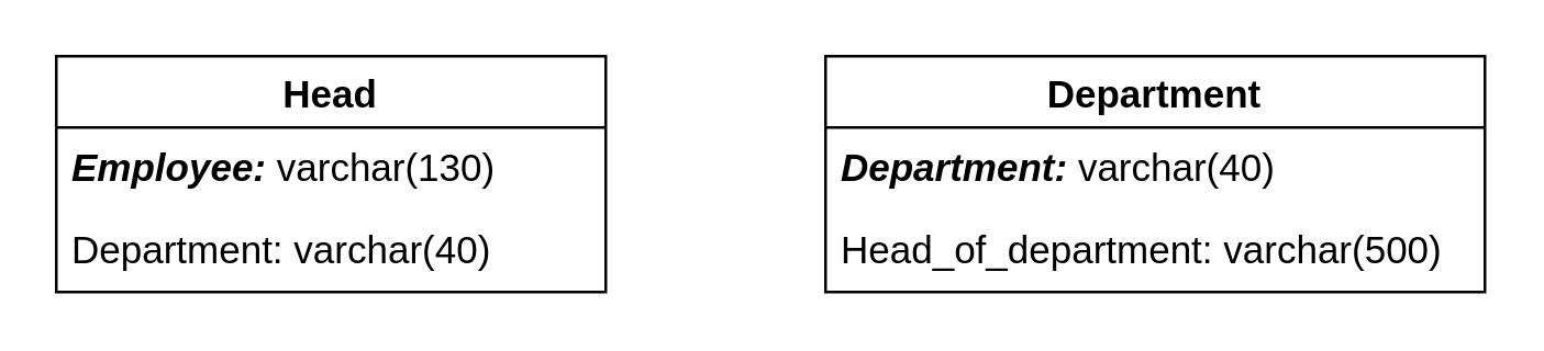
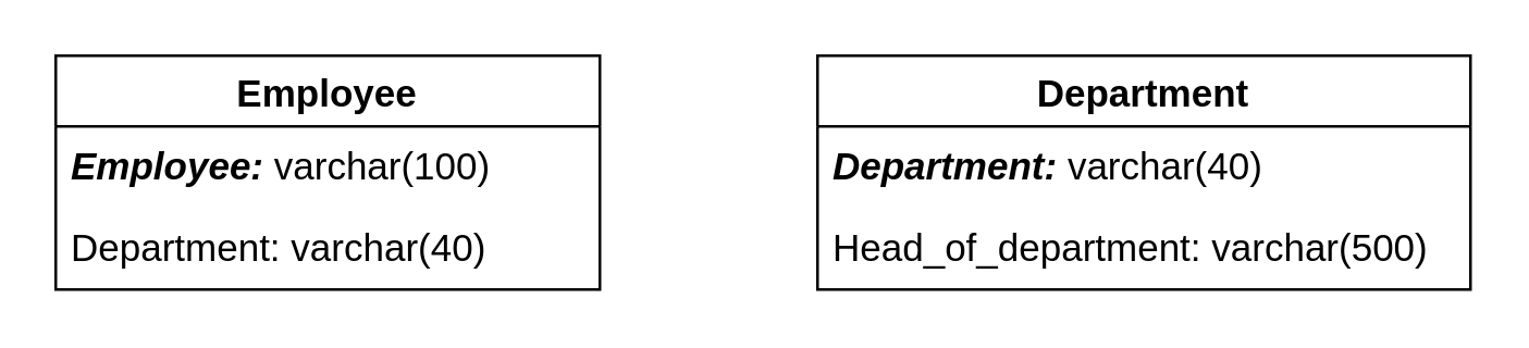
- <mxCell id="2" value="Head" style="swimlane;fontStyle=1;childLayout=stackLayout;horizontal=1;startSize=26;horizontalStack=0;resizeParent=1;resizeParentMax=0;resizeLast=0;collapsible=1;marginBottom=0;align=center;fontSize=14;rounded=0;sketch=0;" parent="1" vertex="1"><mxGeometry x="20" y="20" width="200" height="86" as="geometry" /></mxCell>
+ <mxCell id="2" value="Employee" style="swimlane;fontStyle=1;childLayout=stackLayout;horizontal=1;startSize=26;horizontalStack=0;resizeParent=1;resizeParentMax=0;resizeLast=0;collapsible=1;marginBottom=0;align=center;fontSize=14;rounded=0;sketch=0;" parent="1" vertex="1"><mxGeometry x="20" y="20" width="200" height="86" as="geometry" /></mxCell>
- <mxCell id="3" value="&lt;i style=&quot;font-size: 14px;&quot;&gt;&lt;b style=&quot;font-size: 14px;&quot;&gt;Employee:&lt;/b&gt;&lt;/i&gt; varchar(130)" style="text;strokeColor=none;fillColor=none;spacingLeft=4;spacingRight=4;overflow=hidden;rotatable=0;points=[[0,0.5],[1,0.5]];portConstraint=eastwest;fontSize=14;rounded=0;sketch=0;html=1;" parent="2" vertex="1"><mxGeometry y="26" width="200" height="30" as="geometry" /></mxCell>
+ <mxCell id="3" value="&lt;i style=&quot;font-size: 14px;&quot;&gt;&lt;b style=&quot;font-size: 14px;&quot;&gt;Employee:&lt;/b&gt;&lt;/i&gt; varchar(100)" style="text;strokeColor=none;fillColor=none;spacingLeft=4;spacingRight=4;overflow=hidden;rotatable=0;points=[[0,0.5],[1,0.5]];portConstraint=eastwest;fontSize=14;rounded=0;sketch=0;html=1;" parent="2" vertex="1"><mxGeometry y="26" width="200" height="30" as="geometry" /></mxCell>
